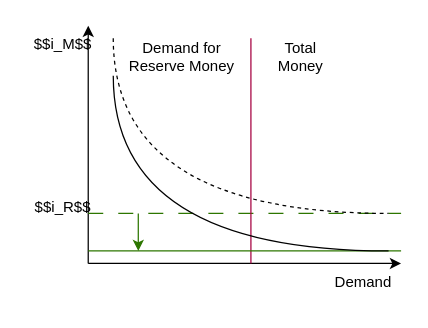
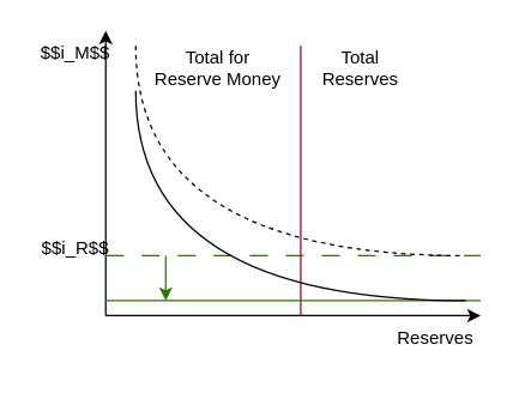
- <mxCell id="9" value="Demand for&lt;br&gt;Reserve Money" style="text;strokeColor=none;align=center;fillColor=none;html=1;verticalAlign=middle;whiteSpace=wrap;rounded=0;" parent="1" vertex="1"><mxGeometry x="100" y="30" width="90" height="30" as="geometry" /></mxCell>
+ <mxCell id="9" value="Total for&lt;br&gt;Reserve Money" style="text;strokeColor=none;align=center;fillColor=none;html=1;verticalAlign=middle;whiteSpace=wrap;rounded=0;" parent="1" vertex="1"><mxGeometry x="100" y="30" width="90" height="30" as="geometry" /></mxCell>
- <mxCell id="11" value="Total Money" style="text;strokeColor=none;align=center;fillColor=none;html=1;verticalAlign=middle;whiteSpace=wrap;rounded=0;" parent="1" vertex="1"><mxGeometry x="210" y="30" width="60" height="30" as="geometry" /></mxCell>
+ <mxCell id="11" value="Total Reserves" style="text;strokeColor=none;align=center;fillColor=none;html=1;verticalAlign=middle;whiteSpace=wrap;rounded=0;" parent="1" vertex="1"><mxGeometry x="210" y="30" width="60" height="30" as="geometry" /></mxCell>
- <mxCell id="4" value="Demand" style="text;strokeColor=none;align=center;fillColor=none;html=1;verticalAlign=middle;whiteSpace=wrap;rounded=0;" parent="1" vertex="1"><mxGeometry x="260" y="210" width="60" height="30" as="geometry" /></mxCell>
+ <mxCell id="4" value="Reserves" style="text;strokeColor=none;align=center;fillColor=none;html=1;verticalAlign=middle;whiteSpace=wrap;rounded=0;" parent="1" vertex="1"><mxGeometry x="260" y="210" width="60" height="30" as="geometry" /></mxCell>
